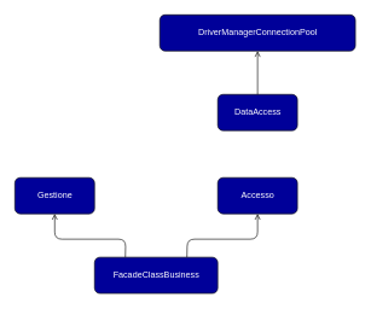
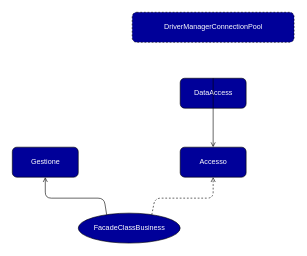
- <mxCell id="3" value="DriverManagerConnectionPool" style="html=1;rounded=1;fillColor=#000099;fontColor=#FFFFFF;" vertex="1" parent="1"><mxGeometry x="220" y="20" width="270" height="50" as="geometry" /></mxCell>
+ <mxCell id="3" value="DriverManagerConnectionPool" style="html=1;rounded=1;fillColor=#000099;fontColor=#FFFFFF;dashed=1;" vertex="1" parent="1"><mxGeometry x="220" y="20" width="270" height="50" as="geometry" /></mxCell>
- <mxCell id="9" value="" style="endArrow=open;html=1;fontColor=#FFFFFF;endFill=0;entryX=0.5;entryY=1;entryDx=0;entryDy=0;exitX=0.5;exitY=0;exitDx=0;exitDy=0;" edge="1" parent="1" source="2" target="3"><mxGeometry width="50" height="50" relative="1" as="geometry"><mxPoint x="190" y="180" as="sourcePoint" /><mxPoint x="240" y="130" as="targetPoint" /></mxGeometry></mxCell>
+ <mxCell id="9" value="" style="endArrow=open;html=1;fontColor=#FFFFFF;endFill=0;exitX=0.5;exitY=0;exitDx=0;exitDy=0;" edge="1" parent="1" source="2" target="4"><mxGeometry width="50" height="50" relative="1" as="geometry"><mxPoint x="190" y="180" as="sourcePoint" /><mxPoint x="240" y="130" as="targetPoint" /></mxGeometry></mxCell>
- <mxCell id="8" value="" style="endArrow=open;html=1;fontColor=#FFFFFF;endFill=0;exitX=0.75;exitY=0;exitDx=0;exitDy=0;entryX=0.5;entryY=1;entryDx=0;entryDy=0;" edge="1" parent="1" source="5" target="4"><mxGeometry width="50" height="50" relative="1" as="geometry"><mxPoint x="240" y="350" as="sourcePoint" /><mxPoint x="290" y="300" as="targetPoint" /><Array as="points"><mxPoint x="258" y="330" /><mxPoint x="355" y="330" /></Array></mxGeometry></mxCell>
+ <mxCell id="8" value="" style="endArrow=open;html=1;fontColor=#FFFFFF;endFill=0;exitX=0.75;exitY=0;exitDx=0;exitDy=0;entryX=0.5;entryY=1;entryDx=0;entryDy=0;dashed=1;" edge="1" parent="1" source="5" target="4"><mxGeometry width="50" height="50" relative="1" as="geometry"><mxPoint x="240" y="350" as="sourcePoint" /><mxPoint x="290" y="300" as="targetPoint" /><Array as="points"><mxPoint x="258" y="330" /><mxPoint x="355" y="330" /></Array></mxGeometry></mxCell>
- <mxCell id="5" value="FacadeClassBusiness" style="html=1;rounded=1;fillColor=#000099;fontColor=#FFFFFF;" vertex="1" parent="1"><mxGeometry x="130" y="355" width="170" height="50" as="geometry" /></mxCell>
+ <mxCell id="5" value="FacadeClassBusiness" style="ellipse;html=1;fillColor=#000099;fontColor=#FFFFFF;" vertex="1" parent="1"><mxGeometry x="130" y="355" width="170" height="50" as="geometry" /></mxCell>
